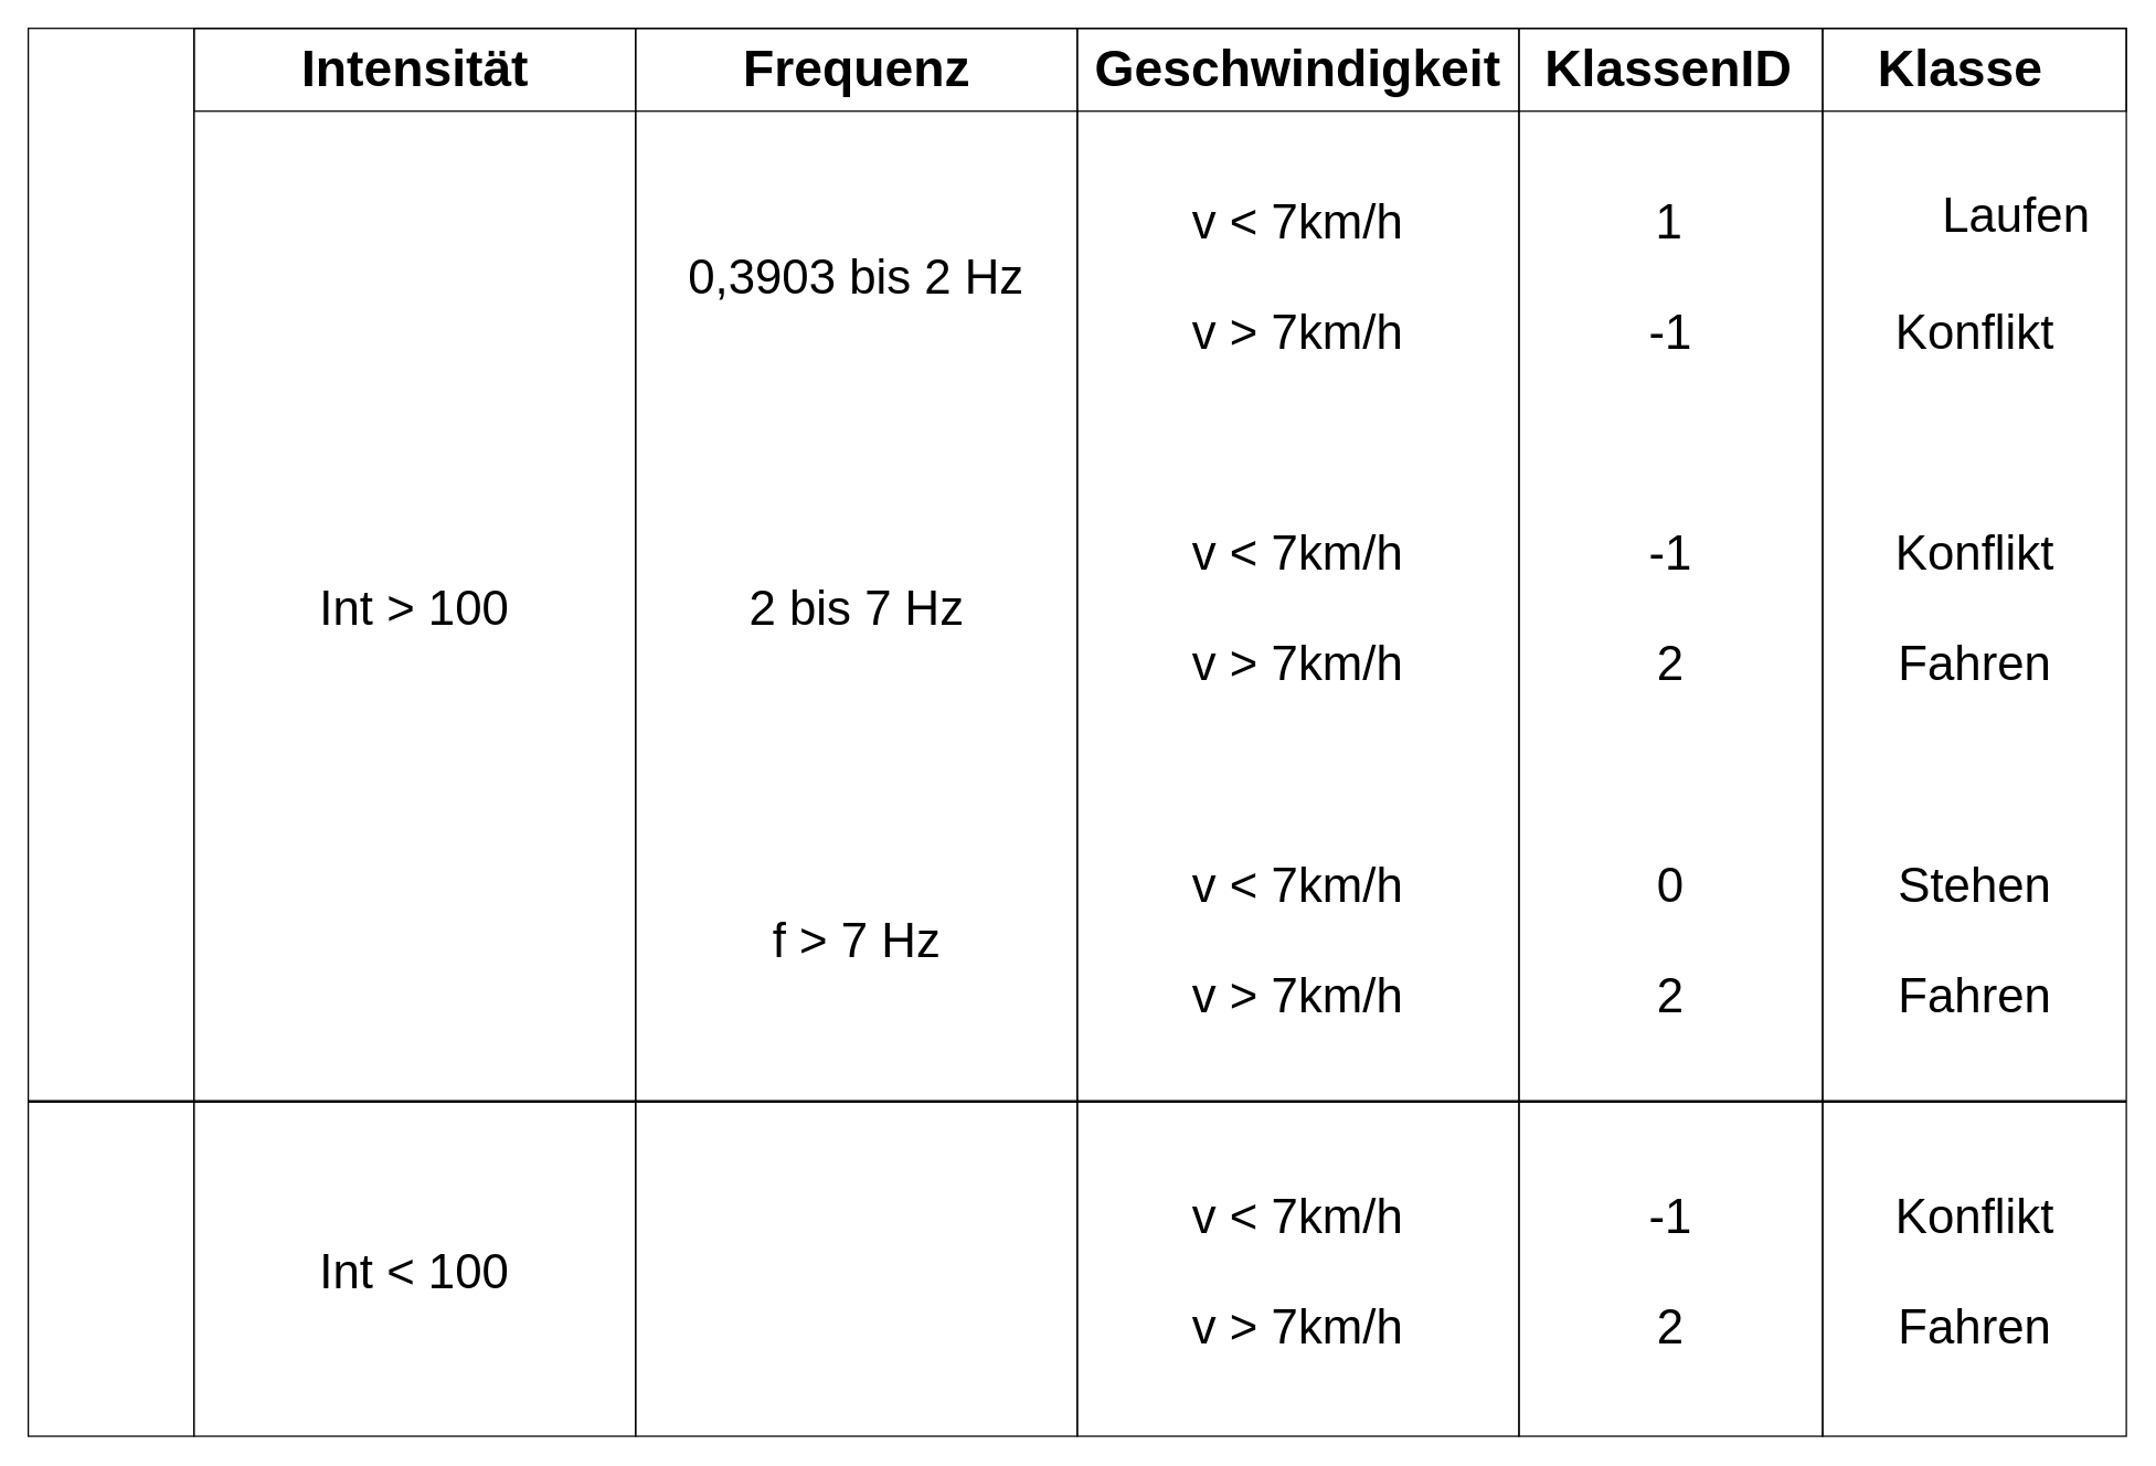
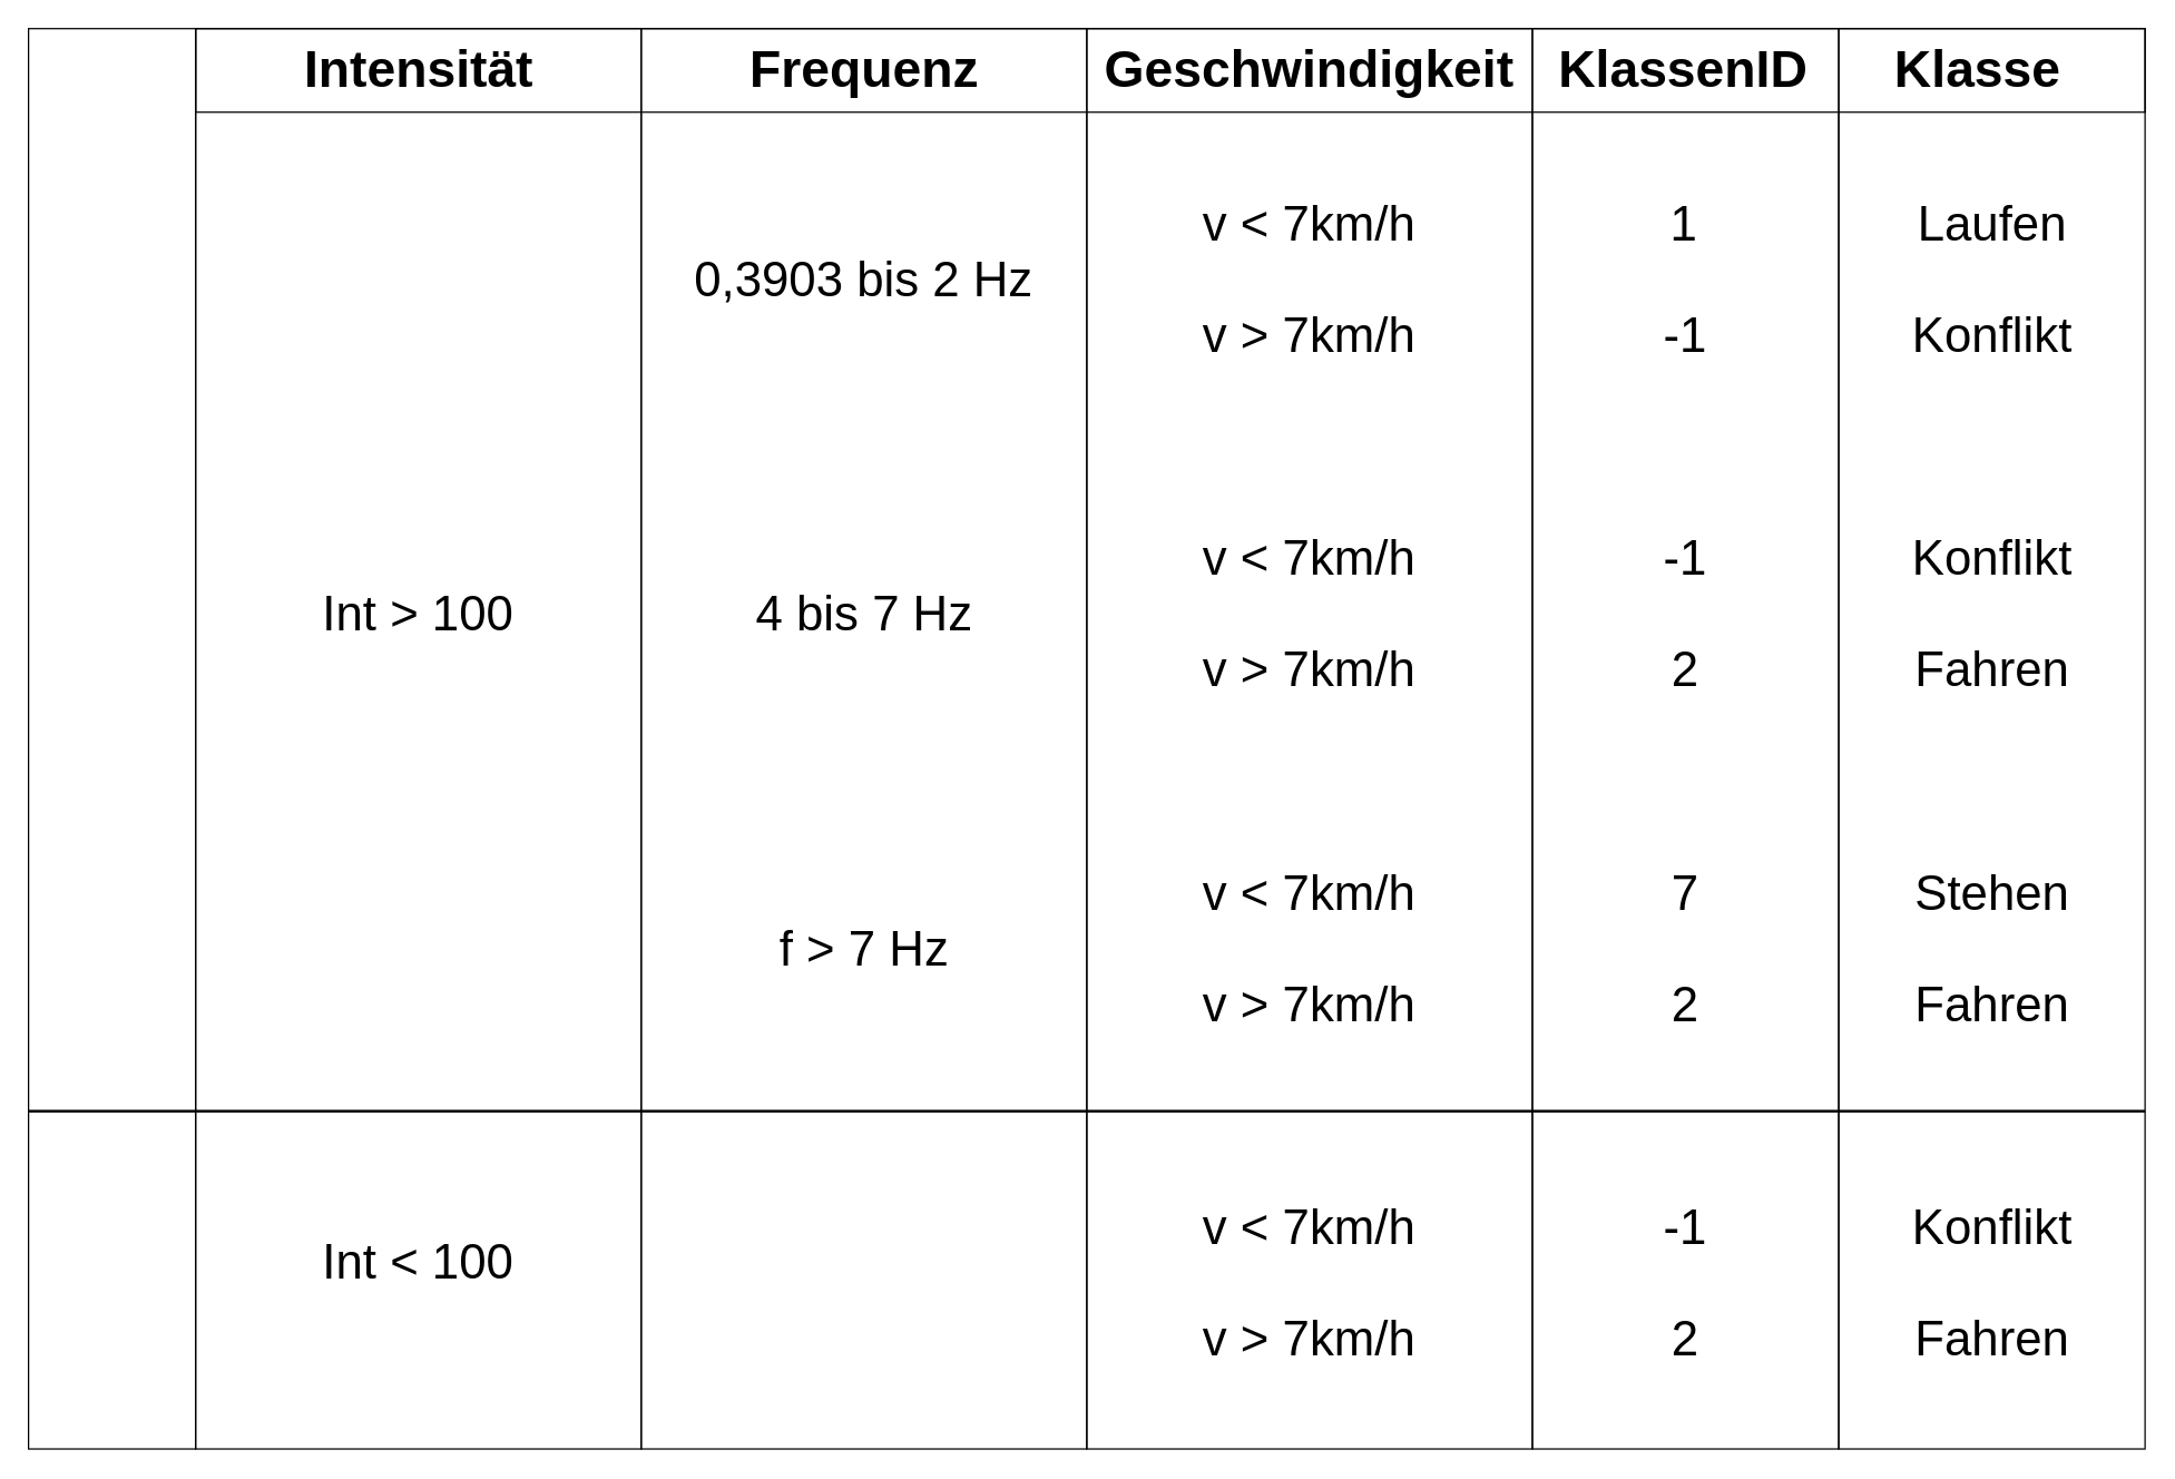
- <mxCell id="19" value="&lt;font style=&quot;font-size: 35px&quot;&gt;Laufen&lt;/font&gt;" style="text;html=1;strokeColor=none;fillColor=none;align=center;verticalAlign=middle;whiteSpace=wrap;rounded=0;fontColor=#000000;" vertex="1" parent="1"><mxGeometry x="1396.5" y="135" width="127" height="40" as="geometry" /></mxCell>
+ <mxCell id="19" value="&lt;font style=&quot;font-size: 35px&quot;&gt;Laufen&lt;/font&gt;" style="text;html=1;strokeColor=none;fillColor=none;align=center;verticalAlign=middle;whiteSpace=wrap;rounded=0;fontColor=#000000;" vertex="1" parent="1"><mxGeometry x="1366.5" y="140" width="127" height="40" as="geometry" /></mxCell>
- <mxCell id="17" value="&lt;font style=&quot;font-size: 35px&quot;&gt;2 bis 7 Hz&lt;/font&gt;" style="text;html=1;strokeColor=none;fillColor=none;align=center;verticalAlign=middle;whiteSpace=wrap;rounded=0;fontColor=#000000;" vertex="1" parent="1"><mxGeometry x="522.5" y="420" width="195" height="40" as="geometry" /></mxCell>
+ <mxCell id="17" value="&lt;font style=&quot;font-size: 35px&quot;&gt;4 bis 7 Hz&lt;/font&gt;" style="text;html=1;strokeColor=none;fillColor=none;align=center;verticalAlign=middle;whiteSpace=wrap;rounded=0;fontColor=#000000;" vertex="1" parent="1"><mxGeometry x="522.5" y="420" width="195" height="40" as="geometry" /></mxCell>
- <mxCell id="32" value="&lt;font style=&quot;font-size: 35px&quot;&gt;0&lt;/font&gt;" style="text;html=1;strokeColor=none;fillColor=none;align=center;verticalAlign=middle;whiteSpace=wrap;rounded=0;fontColor=#000000;" vertex="1" parent="1"><mxGeometry x="1185" y="620" width="50" height="40" as="geometry" /></mxCell>
+ <mxCell id="32" value="&lt;font style=&quot;font-size: 35px&quot;&gt;7&lt;/font&gt;" style="text;html=1;strokeColor=none;fillColor=none;align=center;verticalAlign=middle;whiteSpace=wrap;rounded=0;fontColor=#000000;" vertex="1" parent="1"><mxGeometry x="1185" y="620" width="50" height="40" as="geometry" /></mxCell>
- <mxCell id="15" value="&lt;font style=&quot;font-size: 35px&quot;&gt;Int &amp;lt; 100&lt;/font&gt;" style="text;html=1;strokeColor=none;fillColor=none;align=center;verticalAlign=middle;whiteSpace=wrap;rounded=0;fontColor=#000000;" vertex="1" parent="1"><mxGeometry x="215" y="900" width="170" height="40" as="geometry" /></mxCell>
+ <mxCell id="15" value="&lt;font style=&quot;font-size: 35px&quot;&gt;Int &amp;lt; 100&lt;/font&gt;" style="text;html=1;strokeColor=none;fillColor=none;align=center;verticalAlign=middle;whiteSpace=wrap;rounded=0;fontColor=#000000;" vertex="1" parent="1"><mxGeometry x="215" y="885" width="170" height="40" as="geometry" /></mxCell>
